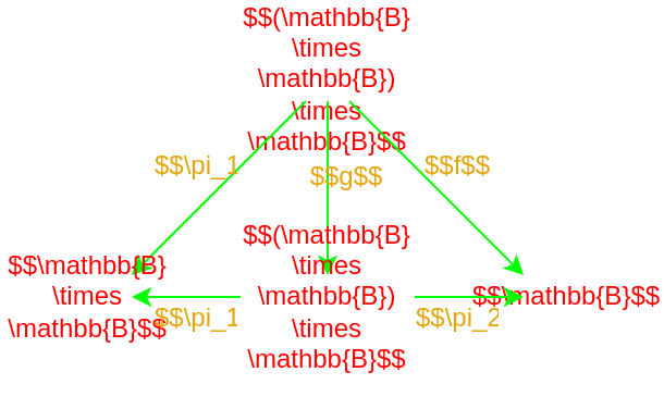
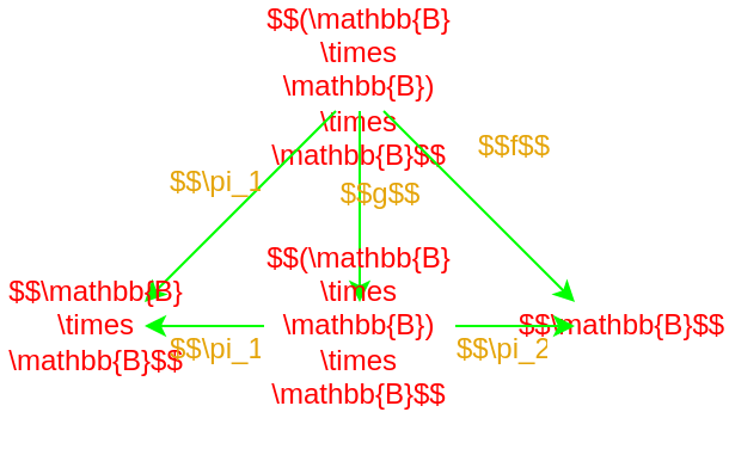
- <mxCell id="11" value="&lt;div&gt;$$f$$&lt;/div&gt;" style="text;html=1;strokeColor=none;fillColor=none;align=center;verticalAlign=middle;whiteSpace=wrap;overflow=hidden;fontColor=#e5a50a;" vertex="1" parent="1"><mxGeometry x="190" y="50" width="40" height="40" as="geometry" /></mxCell>
+ <mxCell id="11" value="&lt;div&gt;$$f$$&lt;/div&gt;" style="text;html=1;strokeColor=none;fillColor=none;align=center;verticalAlign=middle;whiteSpace=wrap;overflow=hidden;fontColor=#e5a50a;" vertex="1" parent="1"><mxGeometry x="195" y="35" width="40" height="40" as="geometry" /></mxCell>
